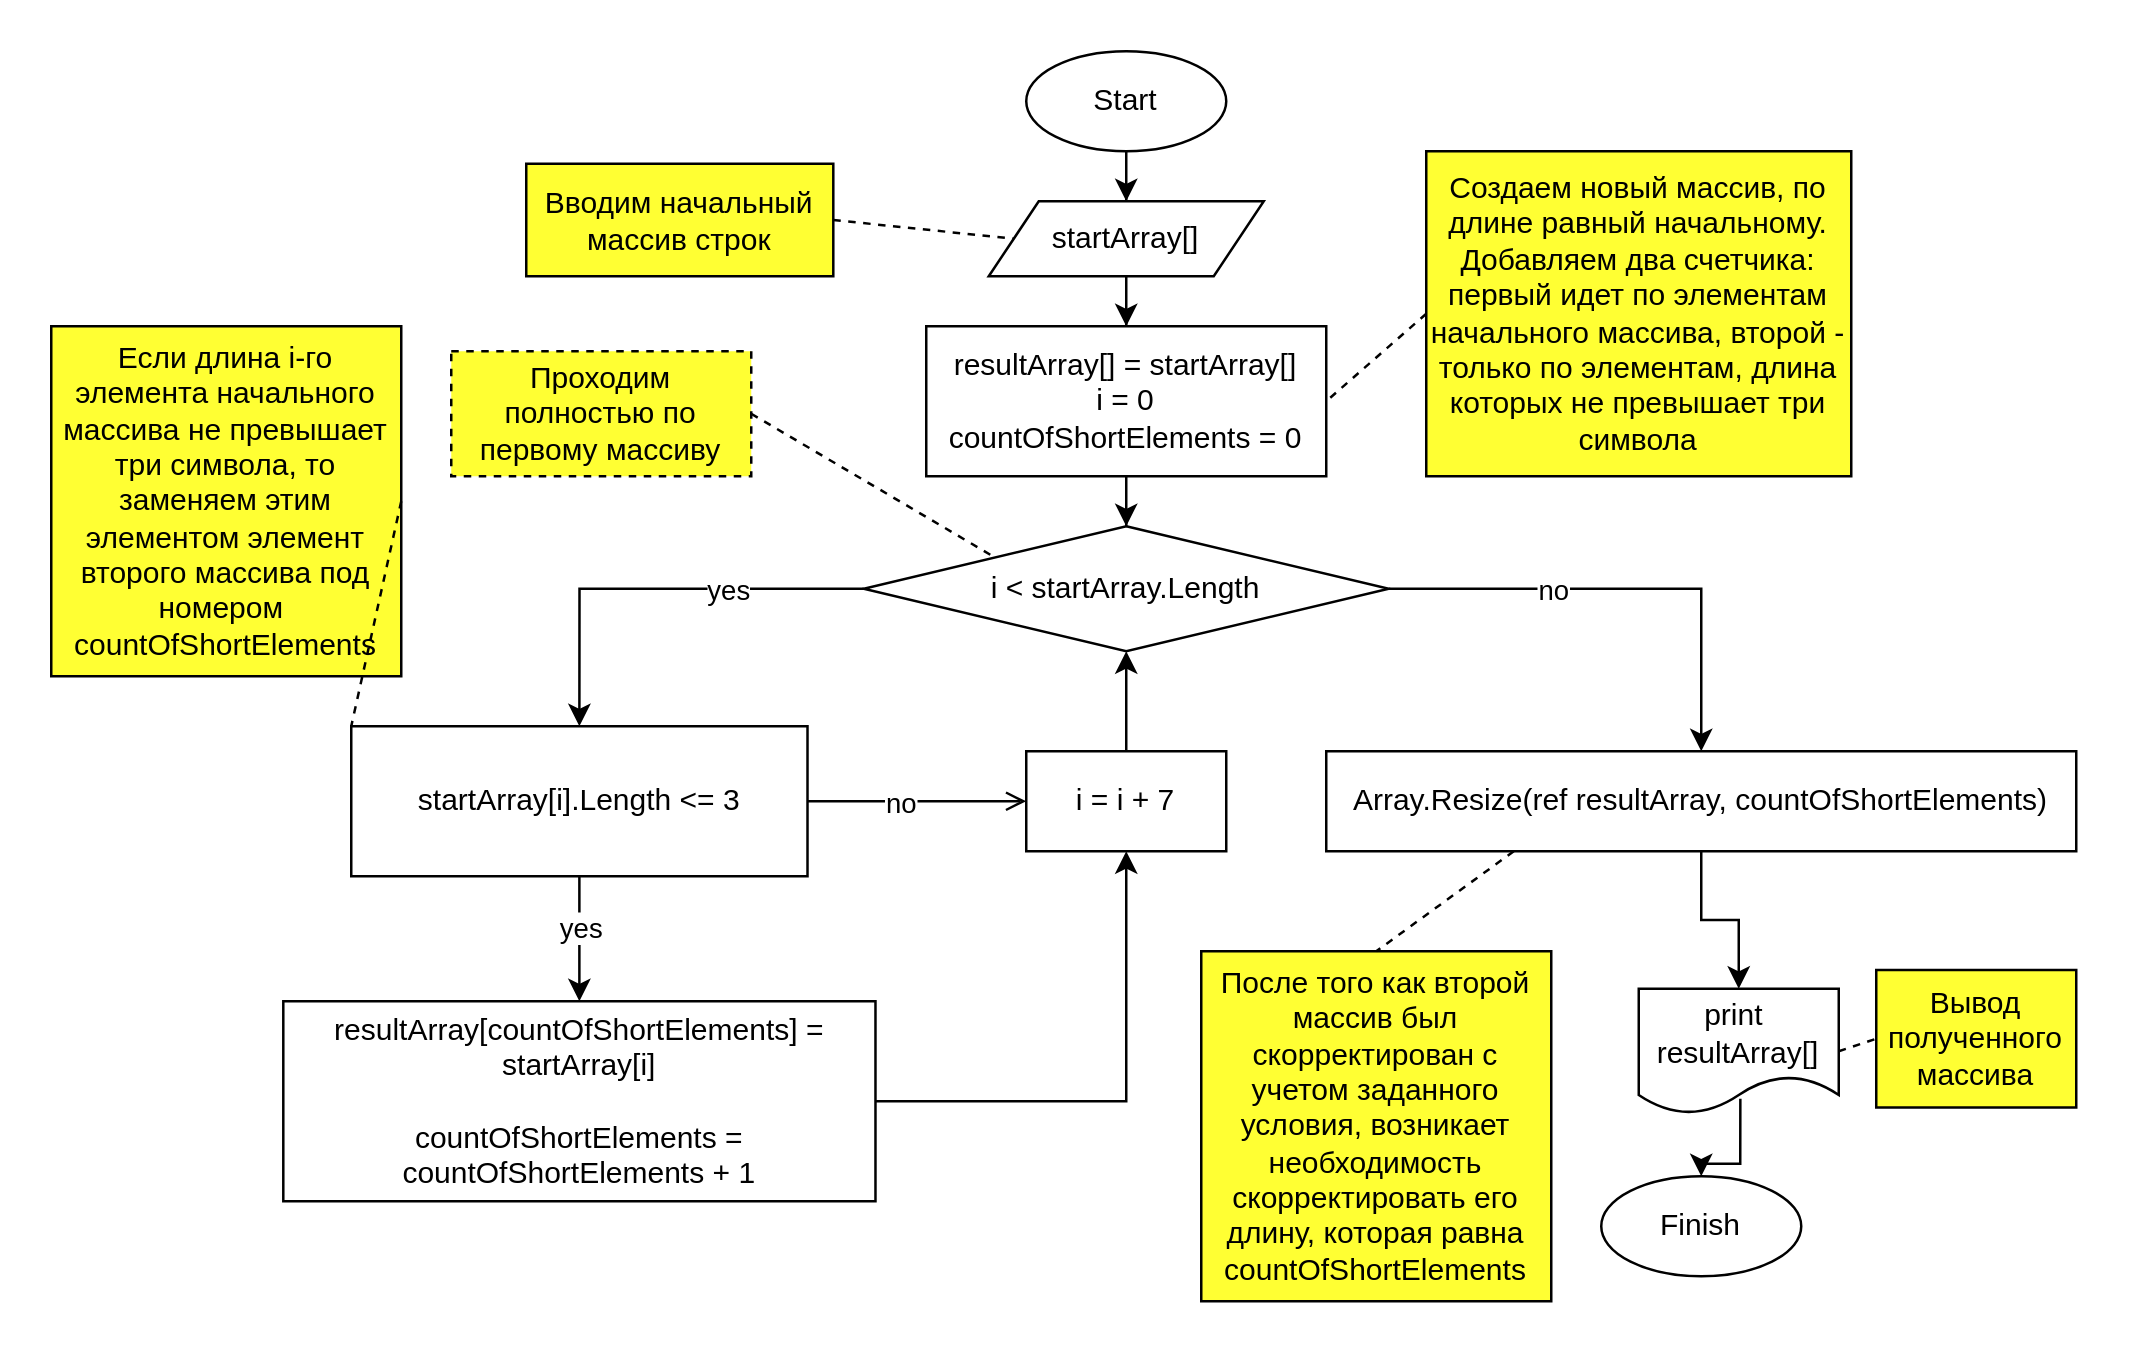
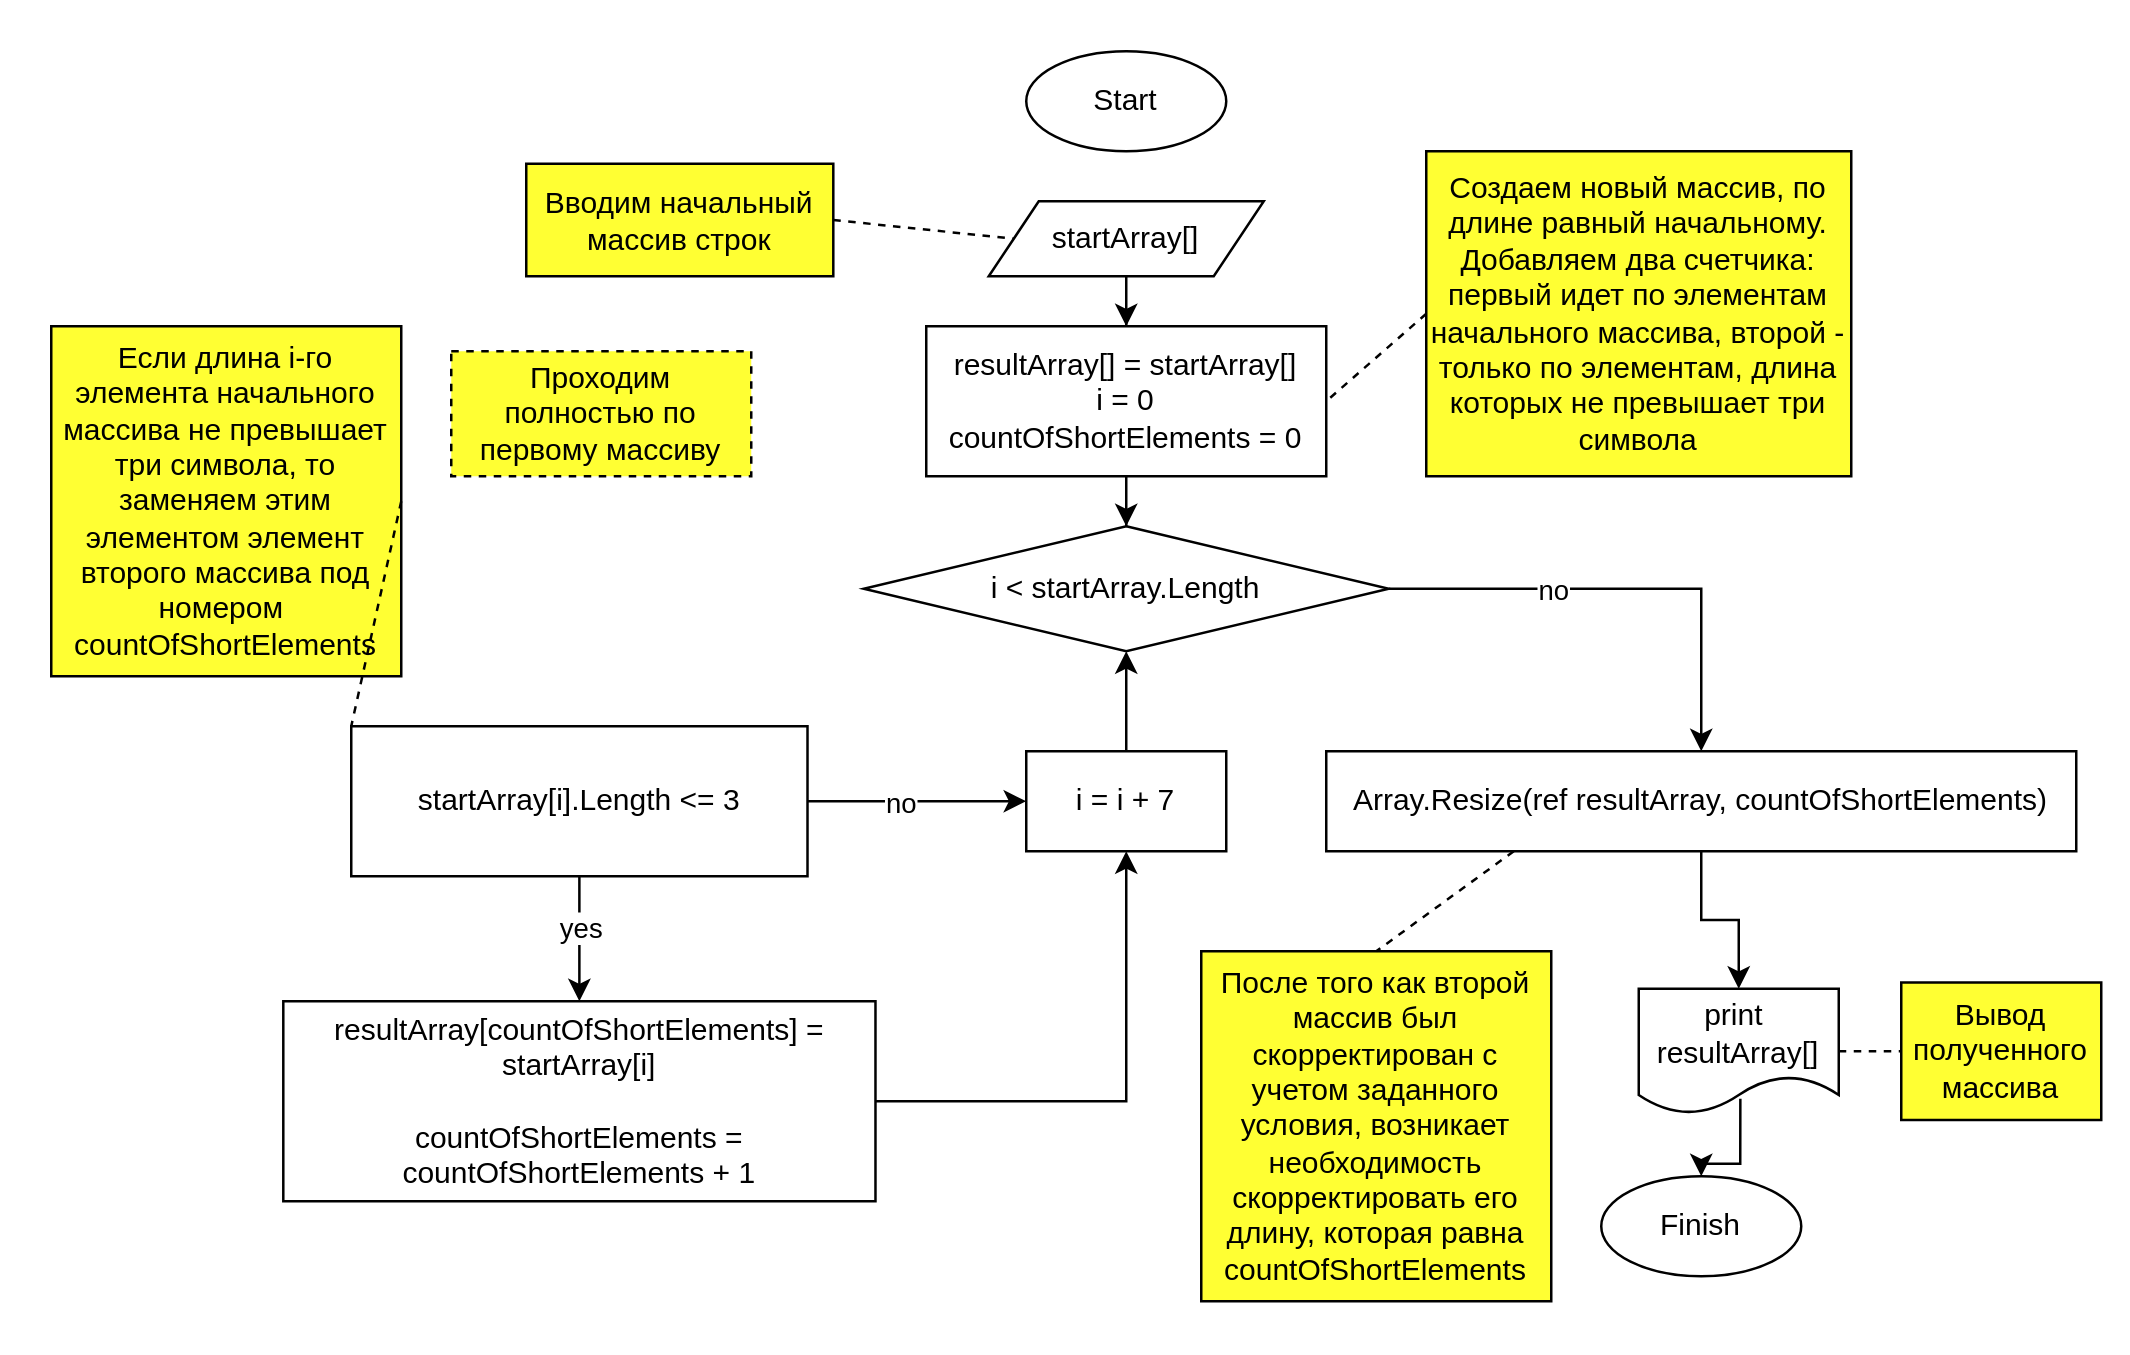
- <mxCell id="2" style="edgeStyle=orthogonalEdgeStyle;rounded=0;orthogonalLoop=1;jettySize=auto;html=1;entryX=0.5;entryY=0;entryDx=0;entryDy=0;" edge="1" parent="1" source="3" target="6"><mxGeometry relative="1" as="geometry" /></mxCell>
- <mxCell id="32" value="" style="endArrow=none;dashed=1;html=1;rounded=0;exitX=1;exitY=0.5;exitDx=0;exitDy=0;entryX=0;entryY=0;entryDx=0;entryDy=0;" edge="1" parent="1" source="31" target="13"><mxGeometry width="50" height="50" relative="1" as="geometry"><mxPoint x="310" y="320" as="sourcePoint" /><mxPoint x="360" y="270" as="targetPoint" /></mxGeometry></mxCell>
- <mxCell id="9" style="edgeStyle=orthogonalEdgeStyle;rounded=0;orthogonalLoop=1;jettySize=auto;html=1;entryX=0.5;entryY=0;entryDx=0;entryDy=0;" edge="1" parent="1" source="13" target="18"><mxGeometry relative="1" as="geometry" /></mxCell>
- <mxCell id="10" value="yes" style="edgeLabel;html=1;align=center;verticalAlign=middle;resizable=0;points=[];" vertex="1" connectable="0" parent="9"><mxGeometry x="-0.416" y="1" relative="1" as="geometry"><mxPoint x="-6" y="-1" as="offset" /></mxGeometry></mxCell>
- <mxCell id="14" style="edgeStyle=orthogonalEdgeStyle;rounded=0;orthogonalLoop=1;jettySize=auto;html=1;entryX=0;entryY=0.5;entryDx=0;entryDy=0;endArrow=open;" edge="1" parent="1" source="18" target="20"><mxGeometry relative="1" as="geometry" /></mxCell>
+ <mxCell id="14" style="edgeStyle=orthogonalEdgeStyle;rounded=0;orthogonalLoop=1;jettySize=auto;html=1;entryX=0;entryY=0.5;entryDx=0;entryDy=0;" edge="1" parent="1" source="18" target="20"><mxGeometry relative="1" as="geometry" /></mxCell>
- <mxCell id="37" value="Вывод полученного массива" style="rounded=0;whiteSpace=wrap;html=1;fillColor=#FFFF33;" vertex="1" parent="1"><mxGeometry x="750" y="387.5" width="80" height="55" as="geometry" /></mxCell>
+ <mxCell id="37" value="Вывод полученного массива" style="rounded=0;whiteSpace=wrap;html=1;fillColor=#FFFF33;" vertex="1" parent="1"><mxGeometry x="760" y="392.5" width="80" height="55" as="geometry" /></mxCell>
